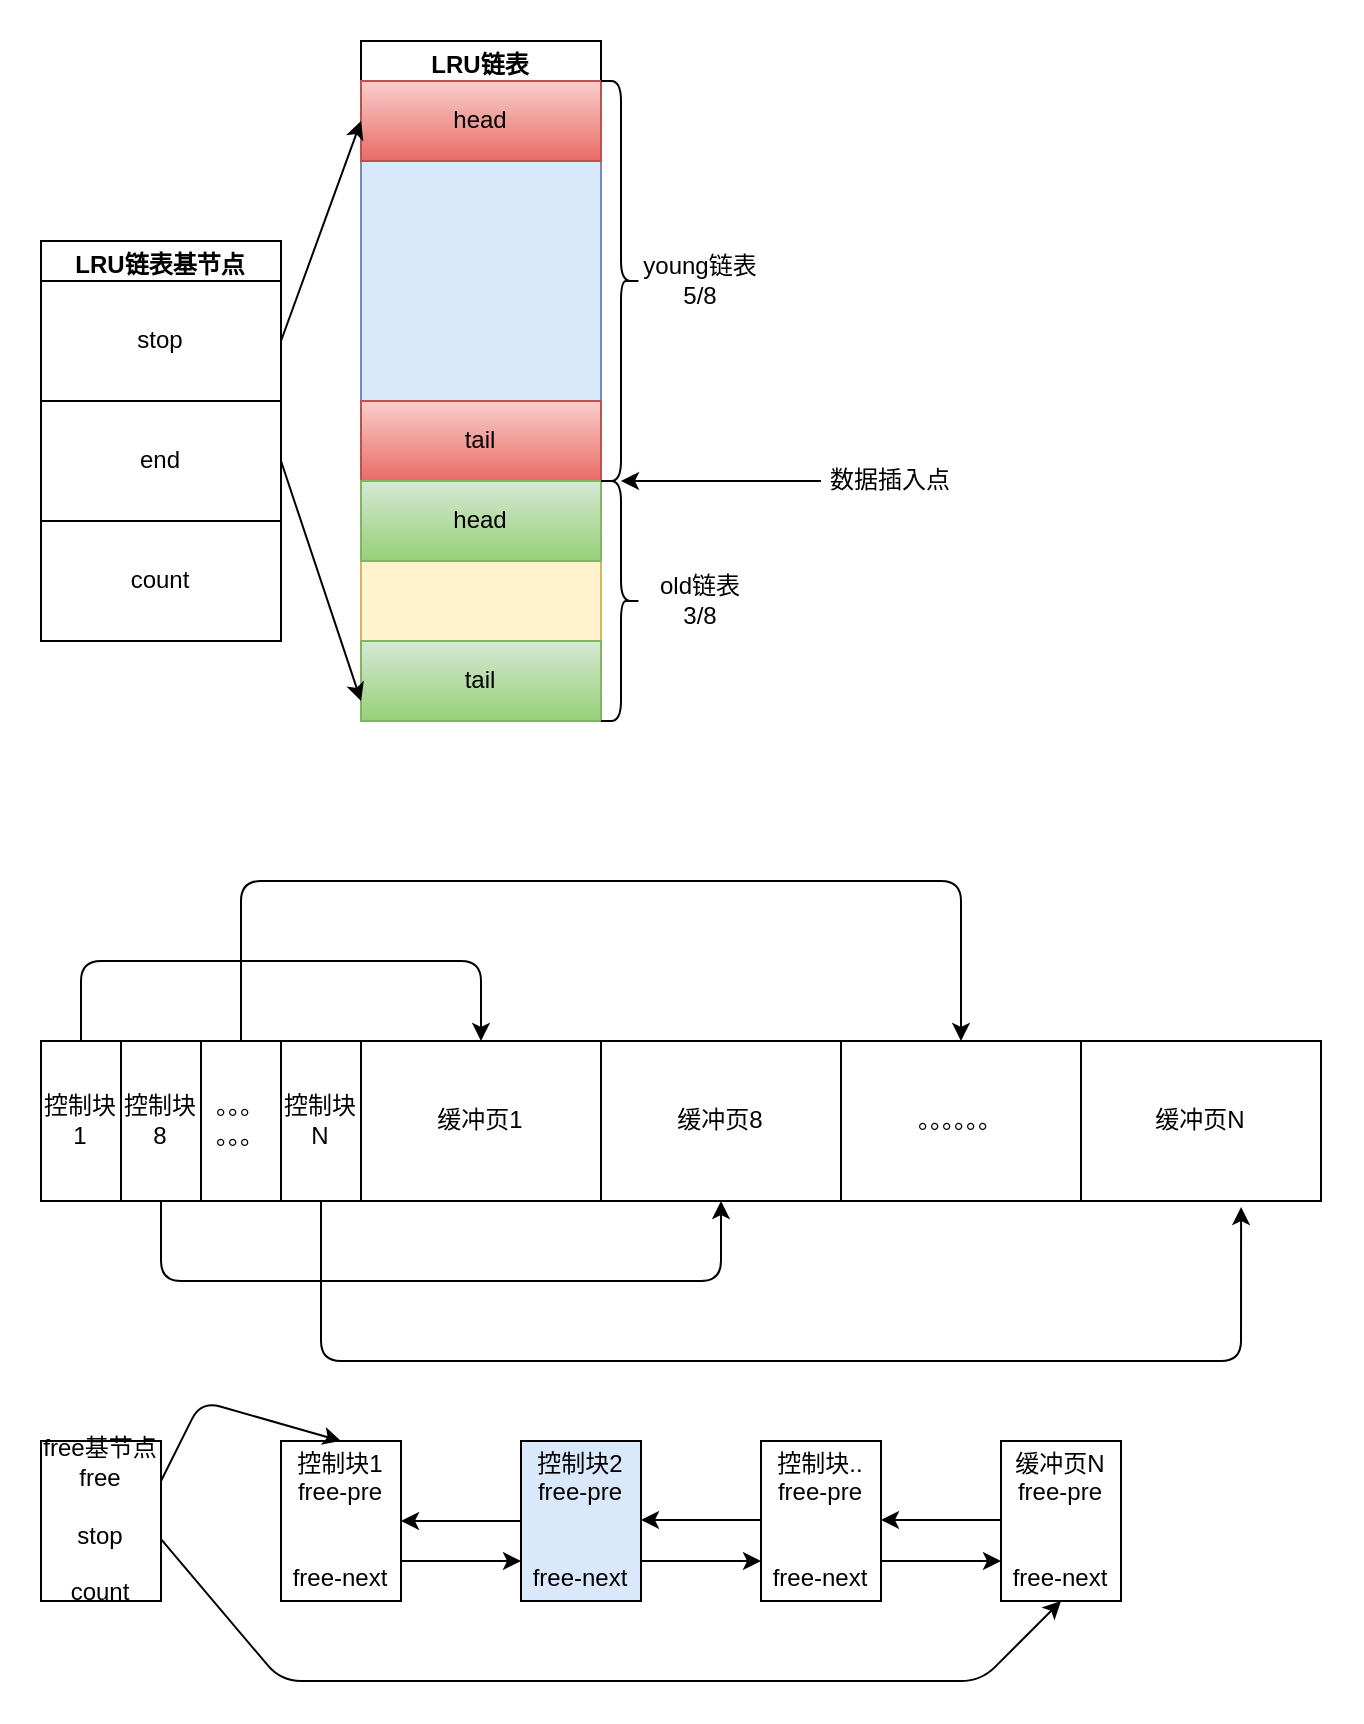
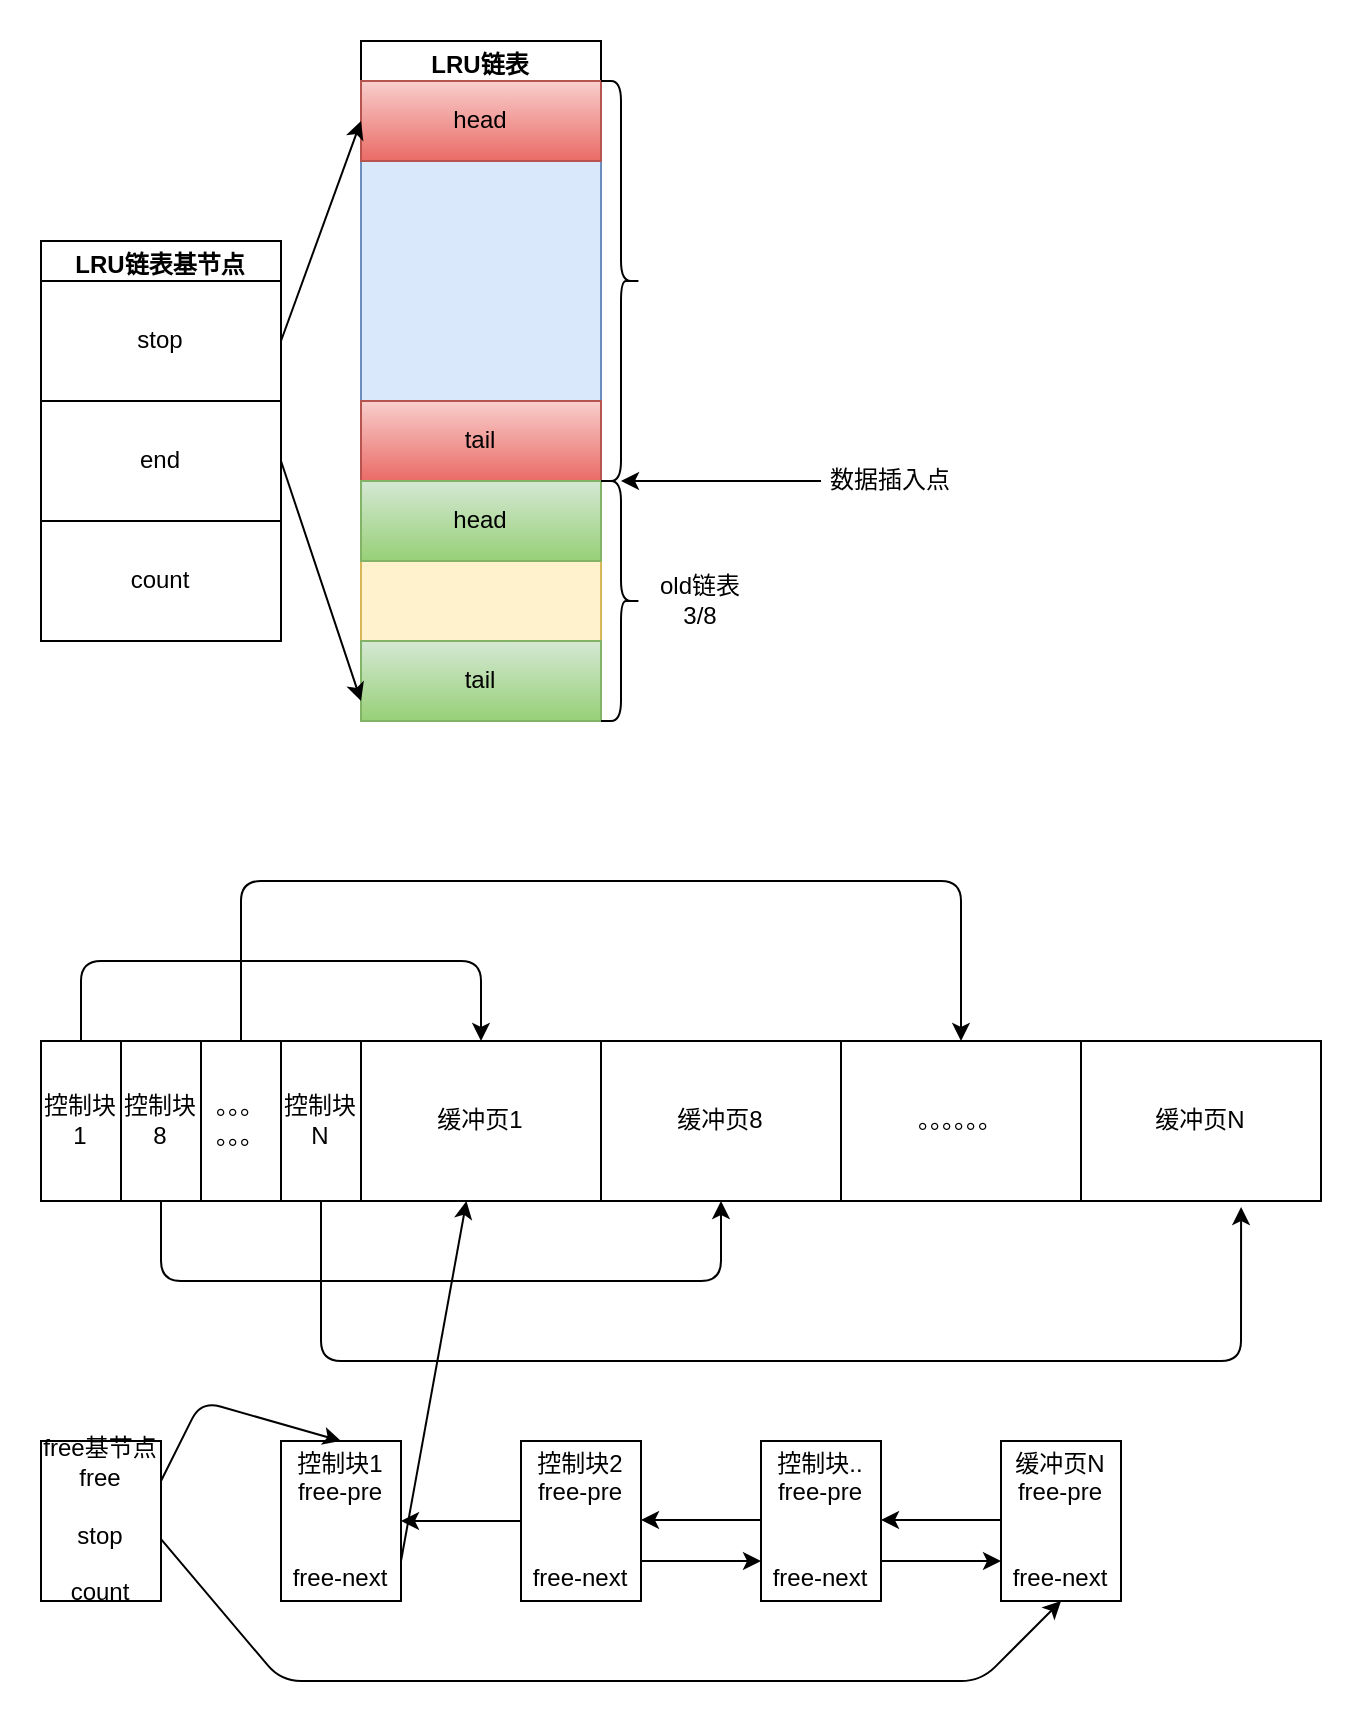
- <mxCell id="11" value="young链表 5/8" style="text;html=1;strokeColor=none;fillColor=none;align=center;verticalAlign=middle;whiteSpace=wrap;rounded=0;" vertex="1" parent="1"><mxGeometry x="320" y="130" width="60" height="20" as="geometry" /></mxCell>
- <mxCell id="34" value="控制块2&lt;br&gt;free-pre&lt;br&gt;&lt;br&gt;&lt;br&gt;free-next" style="rounded=0;whiteSpace=wrap;html=1;align=center;fillColor=#dae8fc;" vertex="1" parent="1"><mxGeometry x="260" y="720" width="60" height="80" as="geometry" /></mxCell>
+ <mxCell id="34" value="控制块2&lt;br&gt;free-pre&lt;br&gt;&lt;br&gt;&lt;br&gt;free-next" style="rounded=0;whiteSpace=wrap;html=1;align=center;" vertex="1" parent="1"><mxGeometry x="260" y="720" width="60" height="80" as="geometry" /></mxCell>
- <mxCell id="37" value="" style="endArrow=classic;html=1;exitX=1;exitY=0.75;exitDx=0;exitDy=0;entryX=0;entryY=0.75;entryDx=0;entryDy=0;" edge="1" parent="1" source="33" target="34"><mxGeometry width="50" height="50" relative="1" as="geometry"><mxPoint x="370" y="630" as="sourcePoint" /><mxPoint x="250" y="780" as="targetPoint" /></mxGeometry></mxCell>
+ <mxCell id="37" value="" style="endArrow=classic;html=1;exitX=1;exitY=0.75;exitDx=0;exitDy=0;" edge="1" parent="1" source="33" target="21"><mxGeometry width="50" height="50" relative="1" as="geometry"><mxPoint x="370" y="630" as="sourcePoint" /><mxPoint x="250" y="780" as="targetPoint" /></mxGeometry></mxCell>
